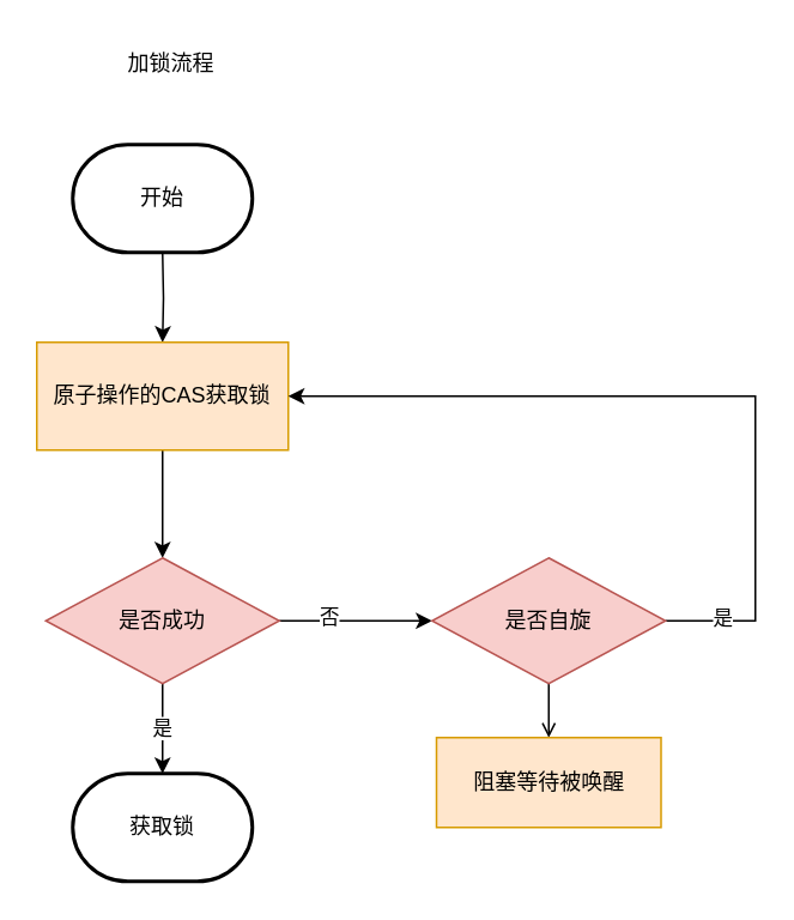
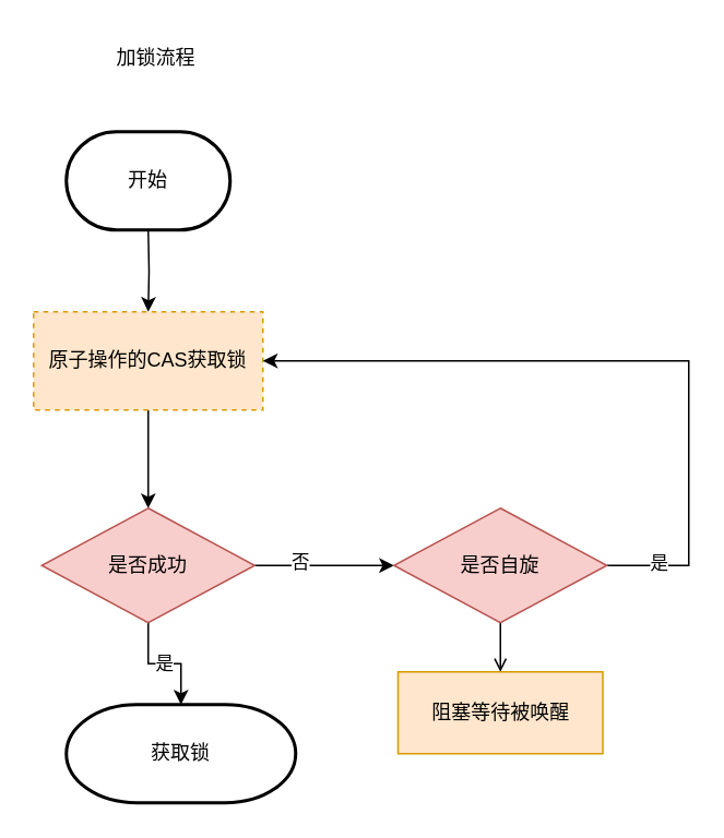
- <mxCell id="4" value="原子操作的CAS获取锁" style="whiteSpace=wrap;html=1;fillColor=#ffe6cc;strokeColor=#d79b00;rounded=0;" parent="1" vertex="1"><mxGeometry x="20" y="190" width="140" height="60" as="geometry" /></mxCell>
+ <mxCell id="4" value="原子操作的CAS获取锁" style="whiteSpace=wrap;html=1;fillColor=#ffe6cc;strokeColor=#d79b00;rounded=0;dashed=1;" parent="1" vertex="1"><mxGeometry x="20" y="190" width="140" height="60" as="geometry" /></mxCell>
- <mxCell id="9" value="获取锁" style="strokeWidth=2;html=1;shape=mxgraph.flowchart.terminator;whiteSpace=wrap;" parent="1" vertex="1"><mxGeometry x="40" y="430" width="100" height="60" as="geometry" /></mxCell>
+ <mxCell id="9" value="获取锁" style="strokeWidth=2;html=1;shape=mxgraph.flowchart.terminator;whiteSpace=wrap;" parent="1" vertex="1"><mxGeometry x="40" y="430" width="140" height="60" as="geometry" /></mxCell>
